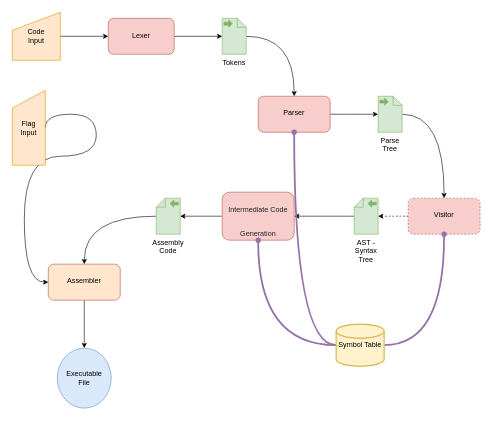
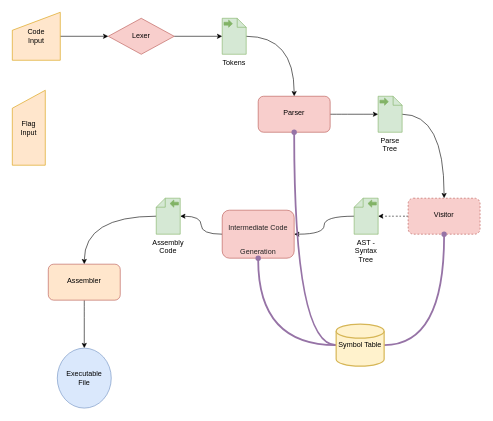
- <mxCell id="5" value="Lexer" style="rounded=1;whiteSpace=wrap;html=1;fillColor=#f8cecc;strokeColor=#b85450;" vertex="1" parent="1"><mxGeometry x="180" y="30" width="110" height="60" as="geometry" /></mxCell>
+ <mxCell id="5" value="Lexer" style="rhombus;whiteSpace=wrap;html=1;fillColor=#f8cecc;strokeColor=#b85450;" vertex="1" parent="1"><mxGeometry x="180" y="30" width="110" height="60" as="geometry" /></mxCell>
- <mxCell id="6" style="edgeStyle=orthogonalEdgeStyle;curved=1;rounded=0;orthogonalLoop=1;jettySize=auto;html=1;entryX=0;entryY=0.5;entryDx=0;entryDy=0;exitX=1;exitY=0.5;exitDx=0;exitDy=0;" edge="1" parent="1" source="7" target="27"><mxGeometry relative="1" as="geometry"><Array as="points"><mxPoint x="160" y="190" /><mxPoint x="160" y="260" /><mxPoint x="40" y="260" /><mxPoint x="40" y="470" /></Array></mxGeometry></mxCell>
- <mxCell id="19" value="&lt;h2 style=&quot;box-sizing: inherit ; padding: 0px ; margin: 0px 0px 0.5em ; line-height: 40px ; color: rgb(34 , 34 , 34)&quot;&gt;&lt;span style=&quot;font-size: 12px ; font-weight: normal ; line-height: 123%&quot;&gt;Intermediate Code Generation&lt;/span&gt;&lt;br&gt;&lt;/h2&gt;" style="whiteSpace=wrap;html=1;verticalAlign=top;strokeColor=#b85450;fillColor=#f8cecc;rounded=1;glass=0;shadow=0;sketch=0;" vertex="1" parent="1"><mxGeometry x="370" y="320" width="120" height="80" as="geometry" /></mxCell>
+ <mxCell id="19" value="&lt;h2 style=&quot;box-sizing: inherit ; padding: 0px ; margin: 0px 0px 0.5em ; line-height: 40px ; color: rgb(34 , 34 , 34)&quot;&gt;&lt;span style=&quot;font-size: 12px ; font-weight: normal ; line-height: 123%&quot;&gt;Intermediate Code Generation&lt;/span&gt;&lt;br&gt;&lt;/h2&gt;" style="whiteSpace=wrap;html=1;verticalAlign=top;strokeColor=#b85450;fillColor=#f8cecc;rounded=1;glass=0;shadow=0;sketch=0;" vertex="1" parent="1"><mxGeometry x="370" y="350" width="120" height="80" as="geometry" /></mxCell>
